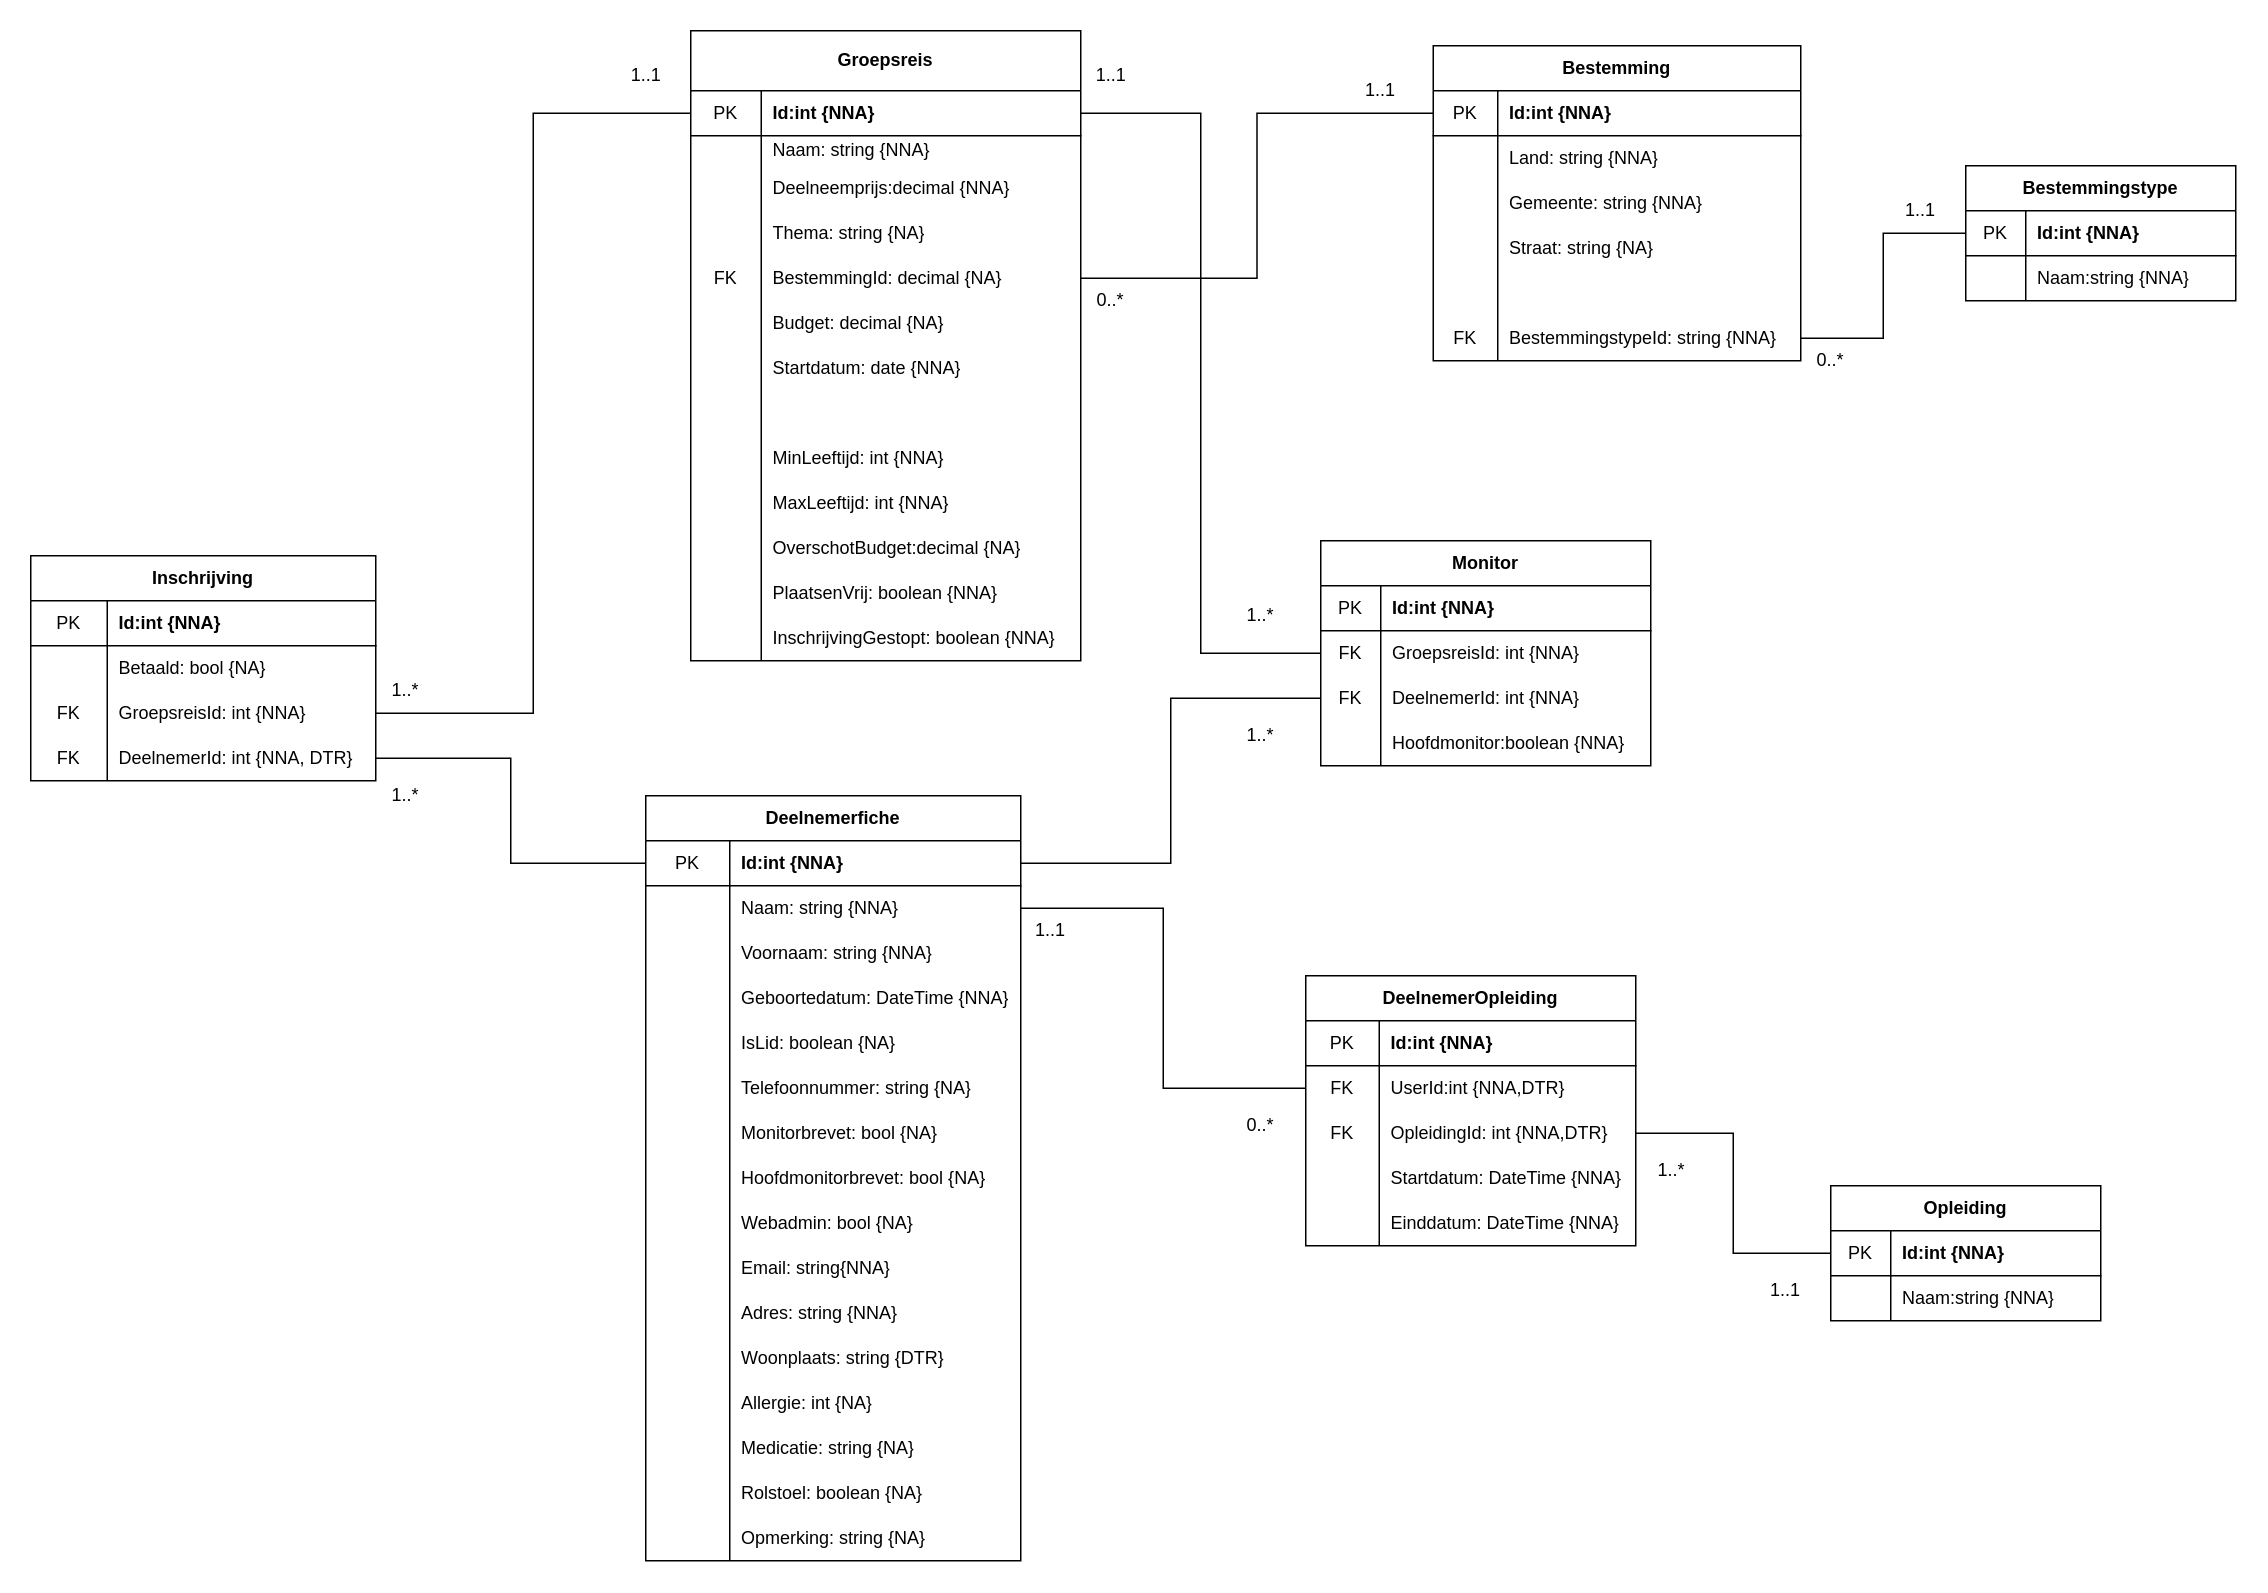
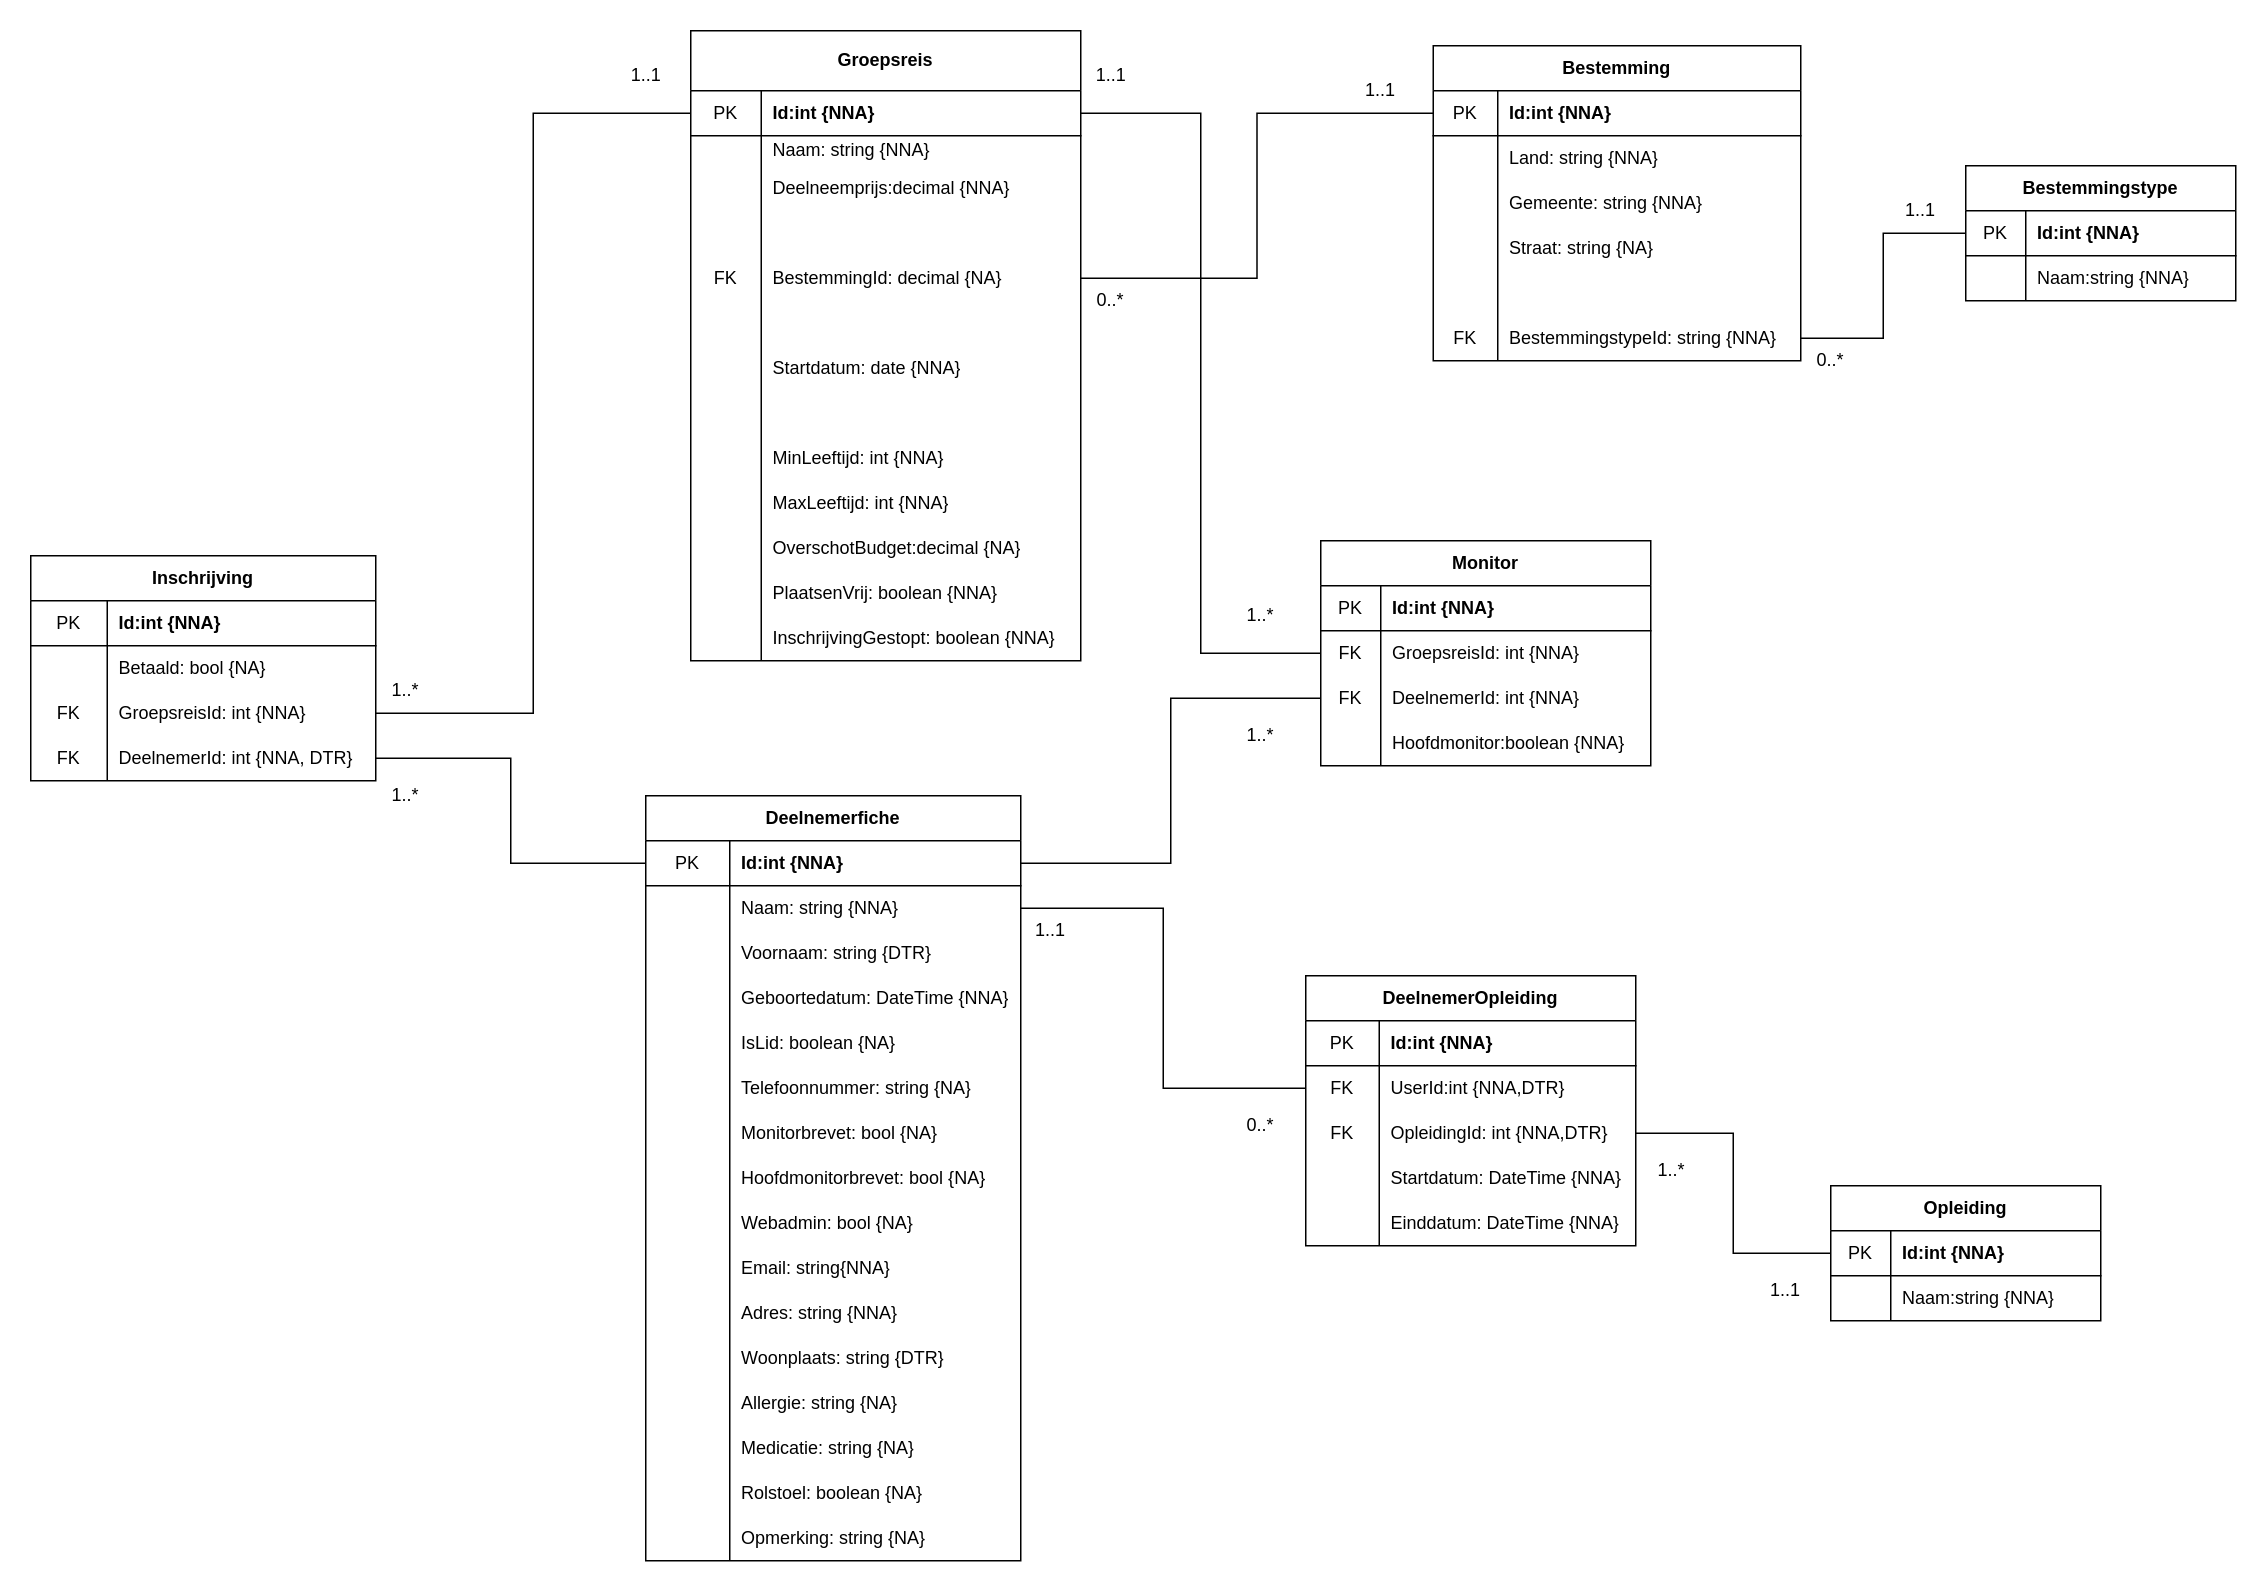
- <mxCell id="14" value="Thema: string {NA}" style="shape=partialRectangle;html=1;whiteSpace=wrap;connectable=0;fillColor=none;top=0;left=0;bottom=0;right=0;align=left;spacingLeft=6;overflow=hidden;" parent="12" vertex="1"><mxGeometry x="47" width="213" height="30" as="geometry"><mxRectangle width="213" height="30" as="alternateBounds" /></mxGeometry></mxCell>
- <mxCell id="20" value="Budget: decimal {NA}" style="shape=partialRectangle;html=1;whiteSpace=wrap;connectable=0;fillColor=none;top=0;left=0;bottom=0;right=0;align=left;spacingLeft=6;overflow=hidden;" parent="18" vertex="1"><mxGeometry x="47" width="213" height="30" as="geometry"><mxRectangle width="213" height="30" as="alternateBounds" /></mxGeometry></mxCell>
- <mxCell id="69" value="Voornaam: string {NNA}" style="shape=partialRectangle;html=1;whiteSpace=wrap;connectable=0;fillColor=none;top=0;left=0;bottom=0;right=0;align=left;spacingLeft=6;overflow=hidden;" parent="67" vertex="1"><mxGeometry x="56" width="194" height="30" as="geometry"><mxRectangle width="194" height="30" as="alternateBounds" /></mxGeometry></mxCell>
+ <mxCell id="69" value="Voornaam: string {DTR}" style="shape=partialRectangle;html=1;whiteSpace=wrap;connectable=0;fillColor=none;top=0;left=0;bottom=0;right=0;align=left;spacingLeft=6;overflow=hidden;" parent="67" vertex="1"><mxGeometry x="56" width="194" height="30" as="geometry"><mxRectangle width="194" height="30" as="alternateBounds" /></mxGeometry></mxCell>
- <mxCell id="99" value="Allergie: int {NA}" style="shape=partialRectangle;html=1;whiteSpace=wrap;connectable=0;fillColor=none;top=0;left=0;bottom=0;right=0;align=left;spacingLeft=6;overflow=hidden;" parent="97" vertex="1"><mxGeometry x="56" width="194" height="30" as="geometry"><mxRectangle width="194" height="30" as="alternateBounds" /></mxGeometry></mxCell>
+ <mxCell id="99" value="Allergie: string {NA}" style="shape=partialRectangle;html=1;whiteSpace=wrap;connectable=0;fillColor=none;top=0;left=0;bottom=0;right=0;align=left;spacingLeft=6;overflow=hidden;" parent="97" vertex="1"><mxGeometry x="56" width="194" height="30" as="geometry"><mxRectangle width="194" height="30" as="alternateBounds" /></mxGeometry></mxCell>
